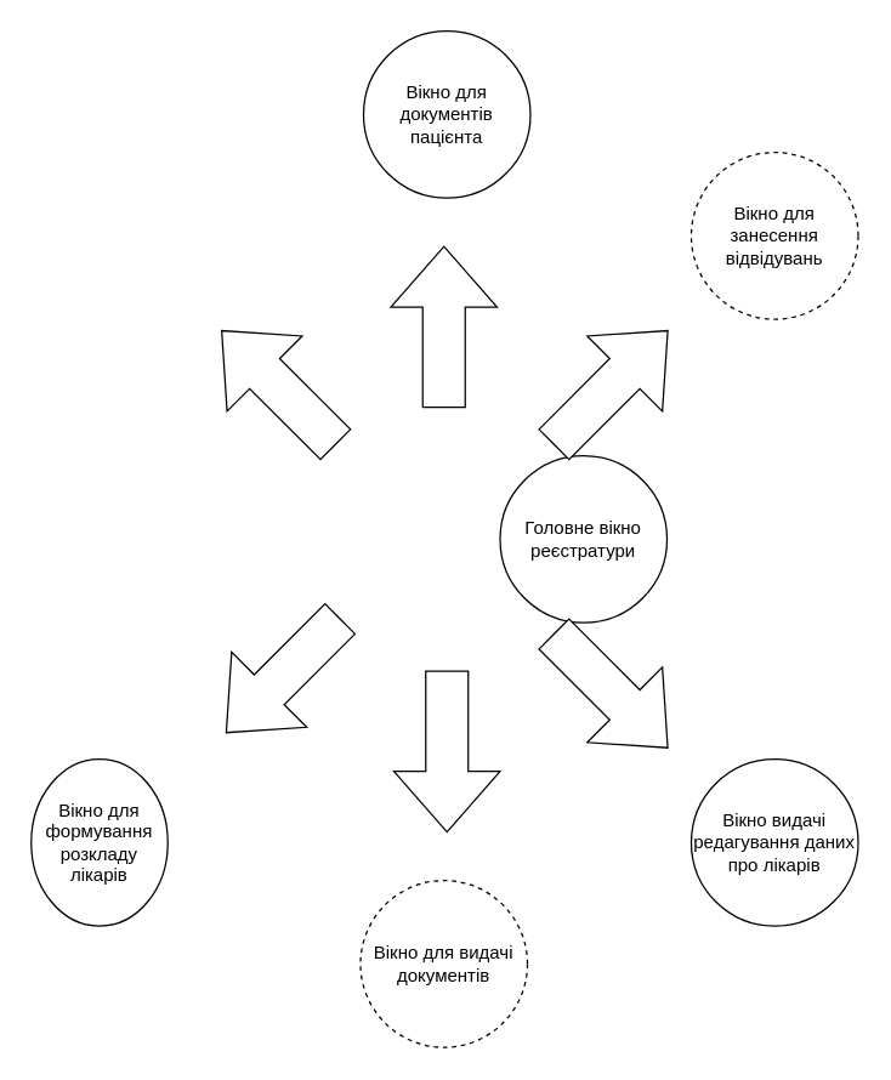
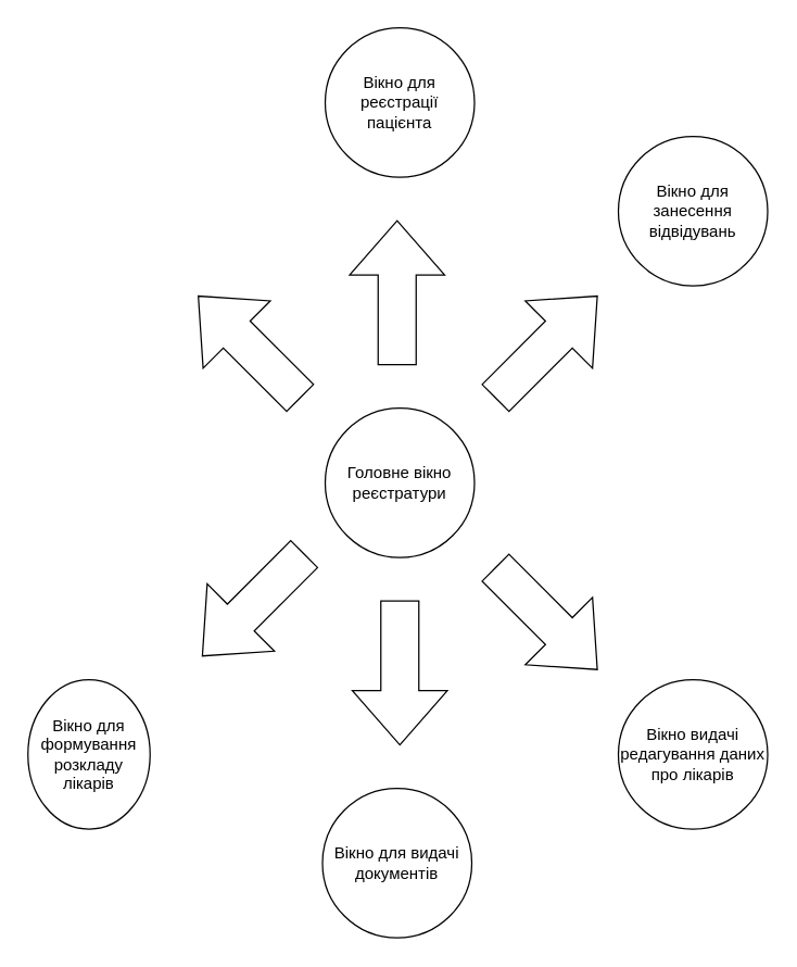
- <mxCell id="4" value="Вікно для документів пацієнта" style="ellipse;whiteSpace=wrap;html=1;aspect=fixed;" vertex="1" parent="1"><mxGeometry x="239" y="20" width="110" height="110" as="geometry" /></mxCell>
+ <mxCell id="4" value="Вікно для реєстрації пацієнта" style="ellipse;whiteSpace=wrap;html=1;aspect=fixed;" vertex="1" parent="1"><mxGeometry x="239" y="20" width="110" height="110" as="geometry" /></mxCell>
- <mxCell id="5" value="Вікно для занесення відвідувань" style="ellipse;whiteSpace=wrap;html=1;aspect=fixed;dashed=1;" vertex="1" parent="1"><mxGeometry x="455" y="100" width="110" height="110" as="geometry" /></mxCell>
+ <mxCell id="5" value="Вікно для занесення відвідувань" style="ellipse;whiteSpace=wrap;html=1;aspect=fixed;" vertex="1" parent="1"><mxGeometry x="455" y="100" width="110" height="110" as="geometry" /></mxCell>
- <mxCell id="2" value="Головне вікно реєстратури" style="ellipse;whiteSpace=wrap;html=1;aspect=fixed;" vertex="1" parent="1"><mxGeometry x="329" y="300" width="110" height="110" as="geometry" /></mxCell>
+ <mxCell id="2" value="Головне вікно реєстратури" style="ellipse;whiteSpace=wrap;html=1;aspect=fixed;" vertex="1" parent="1"><mxGeometry x="239" y="300" width="110" height="110" as="geometry" /></mxCell>
- <mxCell id="9" value="Вікно для видачі документів" style="ellipse;whiteSpace=wrap;html=1;aspect=fixed;dashed=1;" vertex="1" parent="1"><mxGeometry x="237" y="580" width="110" height="110" as="geometry" /></mxCell>
+ <mxCell id="9" value="Вікно для видачі документів" style="ellipse;whiteSpace=wrap;html=1;aspect=fixed;" vertex="1" parent="1"><mxGeometry x="237" y="580" width="110" height="110" as="geometry" /></mxCell>
